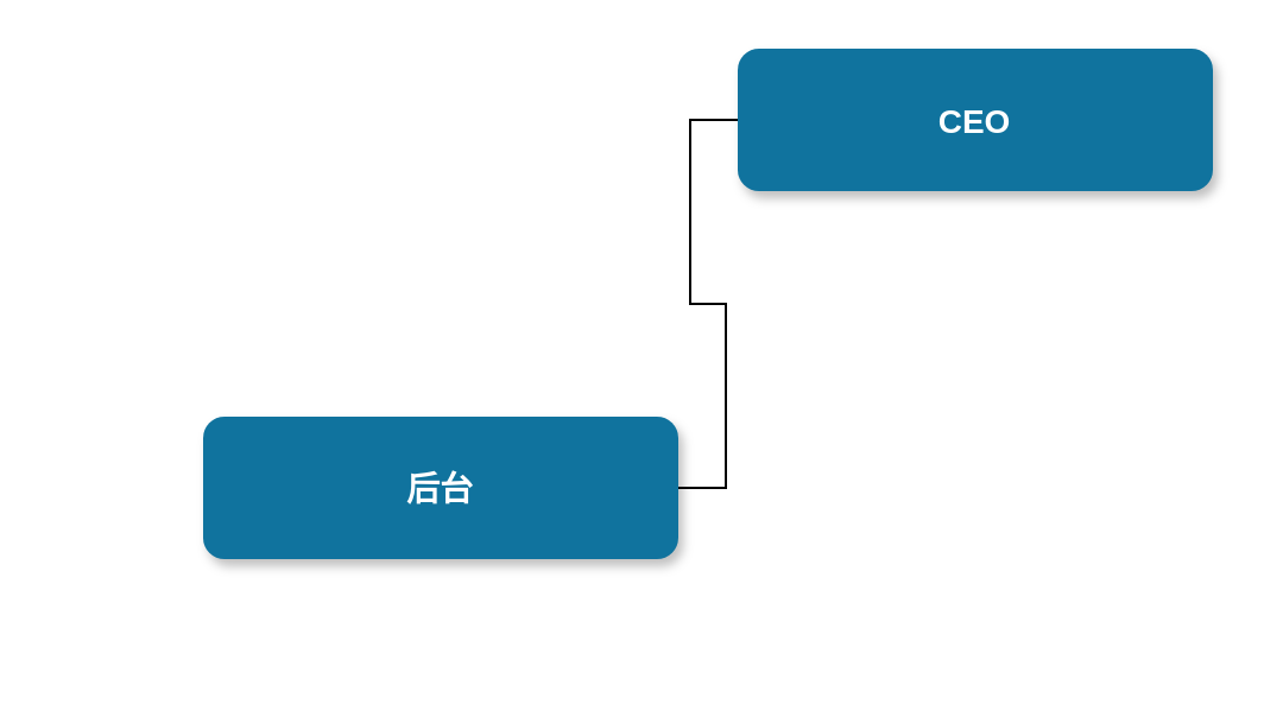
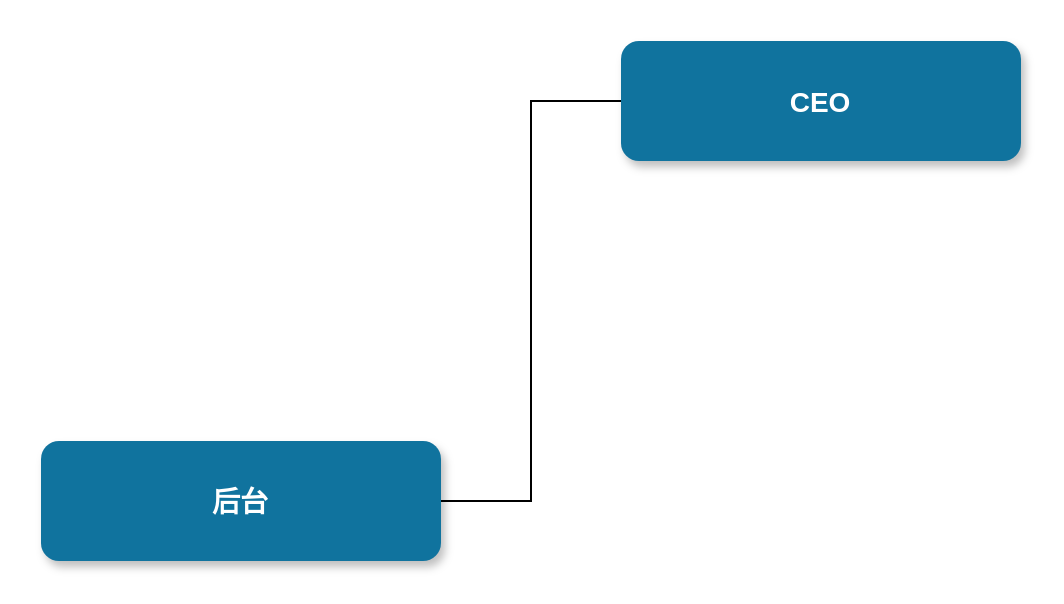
- <mxCell id="3" value="后台" style="rounded=1;fillColor=#10739E;strokeColor=none;shadow=1;gradientColor=none;fontStyle=1;fontColor=#FFFFFF;fontSize=14;" parent="1" vertex="1"><mxGeometry x="85" y="175" width="200" height="60" as="geometry" /></mxCell>
+ <mxCell id="3" value="后台" style="rounded=1;fillColor=#10739E;strokeColor=none;shadow=1;gradientColor=none;fontStyle=1;fontColor=#FFFFFF;fontSize=14;" parent="1" vertex="1"><mxGeometry x="20" y="220" width="200" height="60" as="geometry" /></mxCell>
